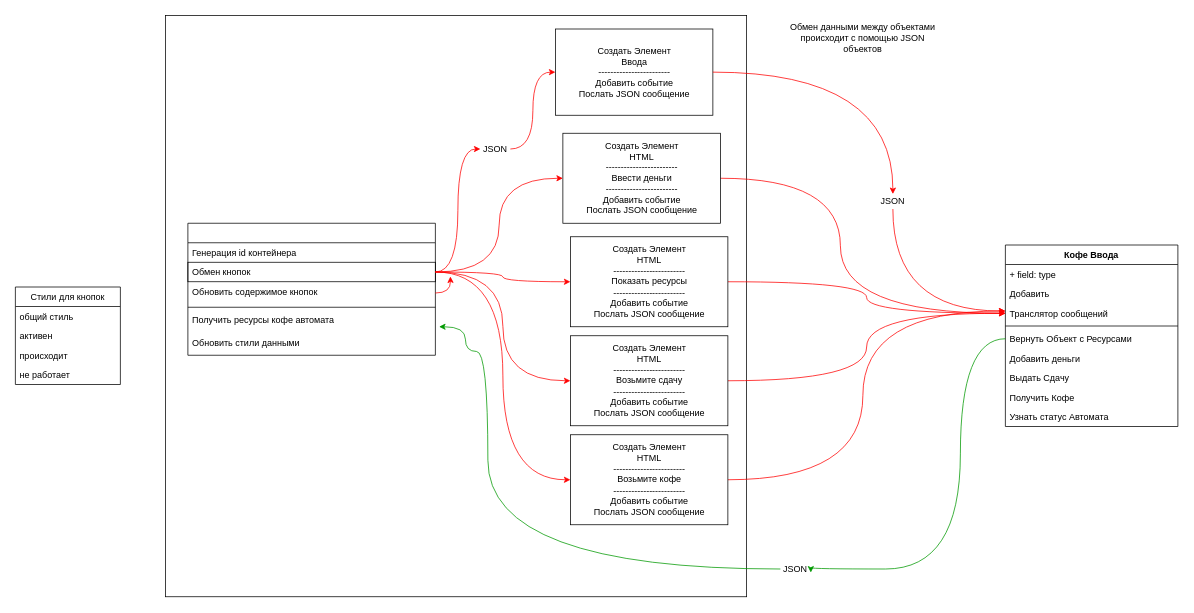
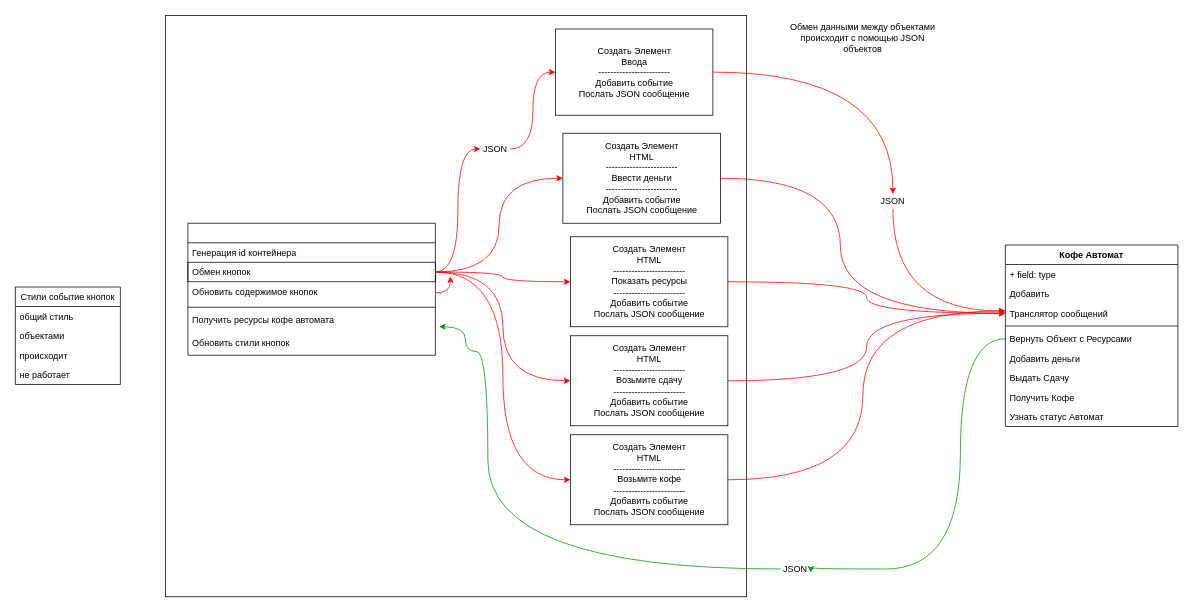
- <mxCell id="3" value="Кофе Ввода" style="swimlane;fontStyle=1;align=center;verticalAlign=top;childLayout=stackLayout;horizontal=1;startSize=26;horizontalStack=0;resizeParent=1;resizeParentMax=0;resizeLast=0;collapsible=1;marginBottom=0;" parent="1" vertex="1"><mxGeometry x="1340" y="326" width="230" height="242" as="geometry" /></mxCell>
+ <mxCell id="3" value="Кофе Автомат" style="swimlane;fontStyle=1;align=center;verticalAlign=top;childLayout=stackLayout;horizontal=1;startSize=26;horizontalStack=0;resizeParent=1;resizeParentMax=0;resizeLast=0;collapsible=1;marginBottom=0;" parent="1" vertex="1"><mxGeometry x="1340" y="326" width="230" height="242" as="geometry" /></mxCell>
- <mxCell id="20" value="Стили для кнопок" style="swimlane;fontStyle=0;childLayout=stackLayout;horizontal=1;startSize=26;fillColor=none;horizontalStack=0;resizeParent=1;resizeParentMax=0;resizeLast=0;collapsible=1;marginBottom=0;strokeColor=#000000;" parent="1" vertex="1"><mxGeometry x="20" y="382" width="140" height="130" as="geometry" /></mxCell>
+ <mxCell id="20" value="Стили событие кнопок" style="swimlane;fontStyle=0;childLayout=stackLayout;horizontal=1;startSize=26;fillColor=none;horizontalStack=0;resizeParent=1;resizeParentMax=0;resizeLast=0;collapsible=1;marginBottom=0;strokeColor=#000000;" parent="1" vertex="1"><mxGeometry x="20" y="382" width="140" height="130" as="geometry" /></mxCell>
- <mxCell id="22" value="активен" style="text;strokeColor=none;fillColor=none;align=left;verticalAlign=top;spacingLeft=4;spacingRight=4;overflow=hidden;rotatable=0;points=[[0,0.5],[1,0.5]];portConstraint=eastwest;" parent="20" vertex="1"><mxGeometry y="52" width="140" height="26" as="geometry" /></mxCell>
+ <mxCell id="22" value="объектами" style="text;strokeColor=none;fillColor=none;align=left;verticalAlign=top;spacingLeft=4;spacingRight=4;overflow=hidden;rotatable=0;points=[[0,0.5],[1,0.5]];portConstraint=eastwest;" parent="20" vertex="1"><mxGeometry y="52" width="140" height="26" as="geometry" /></mxCell>
- <mxCell id="19" value="Обновить стили данными" style="text;strokeColor=none;fillColor=none;align=left;verticalAlign=top;spacingLeft=4;spacingRight=4;overflow=hidden;rotatable=0;points=[[0,0.5],[1,0.5]];portConstraint=eastwest;" parent="13" vertex="1"><mxGeometry y="146" width="330" height="30" as="geometry" /></mxCell>
+ <mxCell id="19" value="Обновить стили кнопок" style="text;strokeColor=none;fillColor=none;align=left;verticalAlign=top;spacingLeft=4;spacingRight=4;overflow=hidden;rotatable=0;points=[[0,0.5],[1,0.5]];portConstraint=eastwest;" parent="13" vertex="1"><mxGeometry y="146" width="330" height="30" as="geometry" /></mxCell>
- <mxCell id="12" value="Узнать статус Автомата" style="text;strokeColor=none;fillColor=none;align=left;verticalAlign=top;spacingLeft=4;spacingRight=4;overflow=hidden;rotatable=0;points=[[0,0.5],[1,0.5]];portConstraint=eastwest;" parent="3" vertex="1"><mxGeometry y="216" width="230" height="26" as="geometry" /></mxCell>
+ <mxCell id="12" value="Узнать статус Автомат" style="text;strokeColor=none;fillColor=none;align=left;verticalAlign=top;spacingLeft=4;spacingRight=4;overflow=hidden;rotatable=0;points=[[0,0.5],[1,0.5]];portConstraint=eastwest;" parent="3" vertex="1"><mxGeometry y="216" width="230" height="26" as="geometry" /></mxCell>
